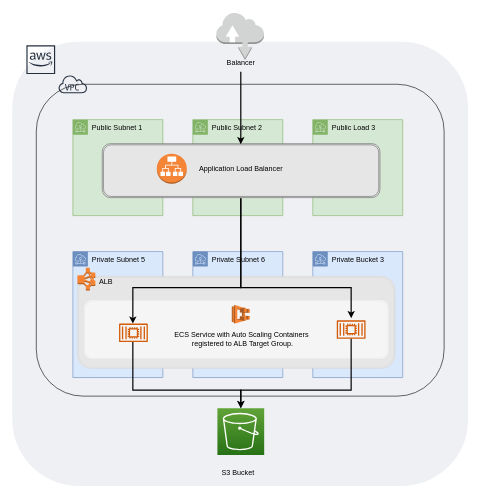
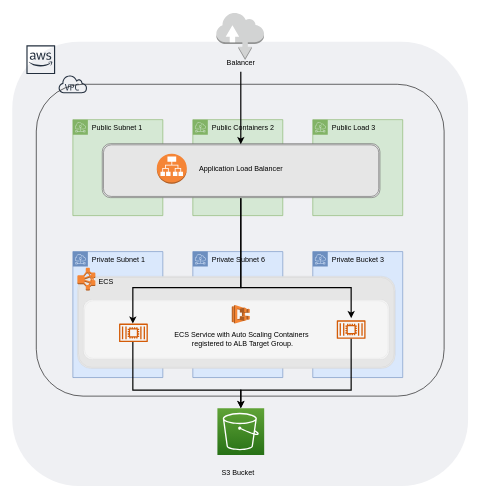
- <mxCell id="4" value="Public Subnet 2" style="sketch=0;outlineConnect=0;html=1;whiteSpace=wrap;fontSize=12;fontStyle=0;shape=mxgraph.aws4.group;grIcon=mxgraph.aws4.group_subnet;strokeColor=#82b366;fillColor=#d5e8d4;verticalAlign=top;align=left;spacingLeft=30;dashed=0;rounded=1;" parent="1" vertex="1"><mxGeometry x="321" y="199" width="150" height="160" as="geometry" /></mxCell>
+ <mxCell id="4" value="Public Containers 2" style="sketch=0;outlineConnect=0;html=1;whiteSpace=wrap;fontSize=12;fontStyle=0;shape=mxgraph.aws4.group;grIcon=mxgraph.aws4.group_subnet;strokeColor=#82b366;fillColor=#d5e8d4;verticalAlign=top;align=left;spacingLeft=30;dashed=0;rounded=1;" parent="1" vertex="1"><mxGeometry x="321" y="199" width="150" height="160" as="geometry" /></mxCell>
- <mxCell id="6" value="Private Subnet 5" style="sketch=0;outlineConnect=0;html=1;whiteSpace=wrap;fontSize=12;fontStyle=0;shape=mxgraph.aws4.group;grIcon=mxgraph.aws4.group_subnet;strokeColor=#6c8ebf;fillColor=#dae8fc;verticalAlign=top;align=left;spacingLeft=30;dashed=0;rounded=1;" parent="1" vertex="1"><mxGeometry x="121" y="419" width="150" height="210" as="geometry" /></mxCell>
+ <mxCell id="6" value="Private Subnet 1" style="sketch=0;outlineConnect=0;html=1;whiteSpace=wrap;fontSize=12;fontStyle=0;shape=mxgraph.aws4.group;grIcon=mxgraph.aws4.group_subnet;strokeColor=#6c8ebf;fillColor=#dae8fc;verticalAlign=top;align=left;spacingLeft=30;dashed=0;rounded=1;" parent="1" vertex="1"><mxGeometry x="121" y="419" width="150" height="210" as="geometry" /></mxCell>
- <mxCell id="13" value="ALB" style="text;html=1;resizable=0;autosize=1;align=center;verticalAlign=middle;points=[];fillColor=none;strokeColor=none;rounded=0;" parent="1" vertex="1"><mxGeometry x="151" y="454" width="50" height="30" as="geometry" /></mxCell>
+ <mxCell id="13" value="ECS" style="text;html=1;resizable=0;autosize=1;align=center;verticalAlign=middle;points=[];fillColor=none;strokeColor=none;rounded=0;" parent="1" vertex="1"><mxGeometry x="151" y="454" width="50" height="30" as="geometry" /></mxCell>
